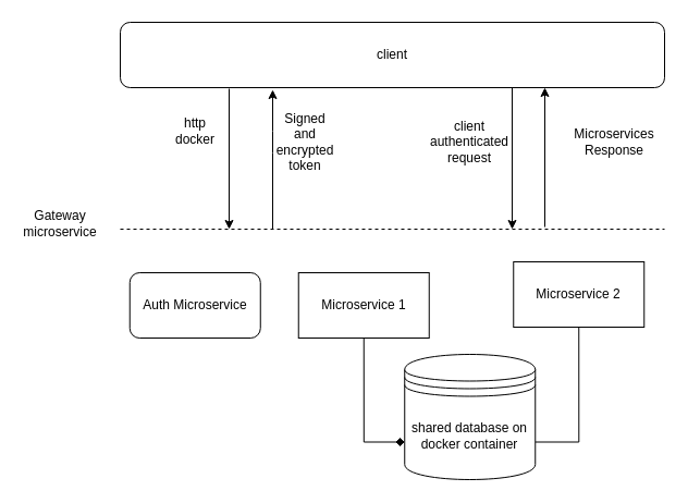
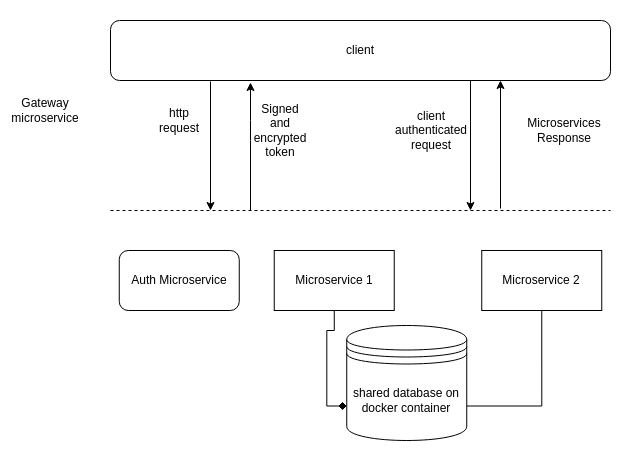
- <mxCell id="11" value="http docker" style="text;html=1;strokeColor=none;fillColor=none;align=center;verticalAlign=middle;whiteSpace=wrap;rounded=0;" parent="1" vertex="1"><mxGeometry x="158.75" y="110" width="40" height="20" as="geometry" /></mxCell>
+ <mxCell id="11" value="http request" style="text;html=1;strokeColor=none;fillColor=none;align=center;verticalAlign=middle;whiteSpace=wrap;rounded=0;" parent="1" vertex="1"><mxGeometry x="158.75" y="110" width="40" height="20" as="geometry" /></mxCell>
- <mxCell id="7" value="Gateway microservice" style="text;html=1;strokeColor=none;fillColor=none;align=center;verticalAlign=middle;whiteSpace=wrap;rounded=0;" parent="1" vertex="1"><mxGeometry x="20" y="190" width="70" height="30" as="geometry" /></mxCell>
+ <mxCell id="7" value="Gateway microservice" style="text;html=1;strokeColor=none;fillColor=none;align=center;verticalAlign=middle;whiteSpace=wrap;rounded=0;" parent="1" vertex="1"><mxGeometry x="10" y="95" width="70" height="30" as="geometry" /></mxCell>
- <mxCell id="5" value="Microservice 2" style="rounded=0;whiteSpace=wrap;html=1;" parent="1" vertex="1"><mxGeometry x="471.25" y="240" width="120" height="60" as="geometry" /></mxCell>
+ <mxCell id="5" value="Microservice 2" style="rounded=0;whiteSpace=wrap;html=1;" parent="1" vertex="1"><mxGeometry x="481.25" y="250" width="120" height="60" as="geometry" /></mxCell>
- <mxCell id="8" value="shared database on docker container" style="shape=datastore;whiteSpace=wrap;html=1;" parent="1" vertex="1"><mxGeometry x="371.25" y="325" width="120" height="115" as="geometry" /></mxCell>
+ <mxCell id="8" value="shared database on docker container" style="shape=datastore;whiteSpace=wrap;html=1;" parent="1" vertex="1"><mxGeometry x="346.25" y="325" width="120" height="115" as="geometry" /></mxCell>
